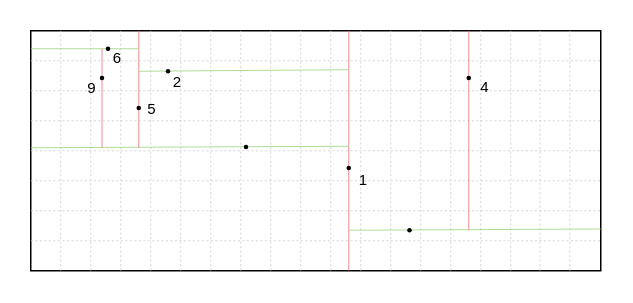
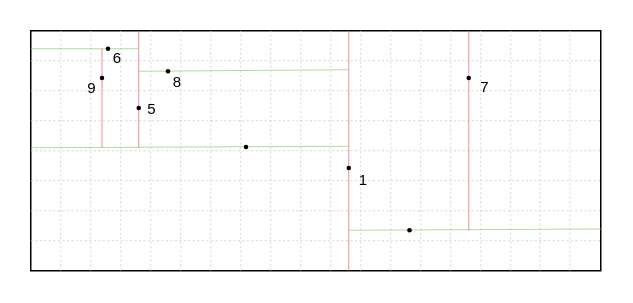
- <mxCell id="49" value="2" style="text;strokeColor=none;align=center;fillColor=none;html=1;verticalAlign=middle;whiteSpace=wrap;rounded=0;fontSize=10;" vertex="1" parent="1"><mxGeometry x="108" y="44" width="20" height="20" as="geometry" /></mxCell>
+ <mxCell id="49" value="8" style="text;strokeColor=none;align=center;fillColor=none;html=1;verticalAlign=middle;whiteSpace=wrap;rounded=0;fontSize=10;" vertex="1" parent="1"><mxGeometry x="108" y="44" width="20" height="20" as="geometry" /></mxCell>
- <mxCell id="45" value="4" style="text;strokeColor=none;align=center;fillColor=none;html=1;verticalAlign=middle;whiteSpace=wrap;rounded=0;fontSize=10;" vertex="1" parent="1"><mxGeometry x="313" y="47" width="20" height="20" as="geometry" /></mxCell>
+ <mxCell id="45" value="7" style="text;strokeColor=none;align=center;fillColor=none;html=1;verticalAlign=middle;whiteSpace=wrap;rounded=0;fontSize=10;" vertex="1" parent="1"><mxGeometry x="313" y="47" width="20" height="20" as="geometry" /></mxCell>
